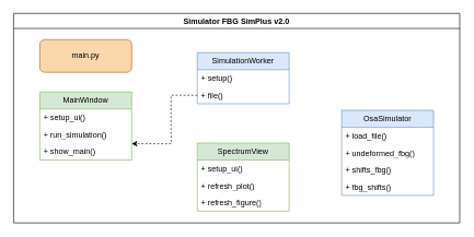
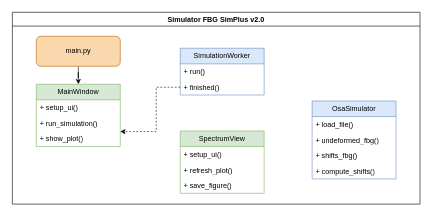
- <mxCell id="14" value="+ setup()" style="text;strokeColor=none;fillColor=none;align=left;verticalAlign=top;spacingLeft=4;spacingRight=4;overflow=hidden;rotatable=0;points=[[0,0.5],[1,0.5]];portConstraint=eastwest;whiteSpace=wrap;html=1;" vertex="1" parent="13"><mxGeometry y="26" width="140" height="26" as="geometry" /></mxCell>
+ <mxCell id="14" value="+ run()" style="text;strokeColor=none;fillColor=none;align=left;verticalAlign=top;spacingLeft=4;spacingRight=4;overflow=hidden;rotatable=0;points=[[0,0.5],[1,0.5]];portConstraint=eastwest;whiteSpace=wrap;html=1;" vertex="1" parent="13"><mxGeometry y="26" width="140" height="26" as="geometry" /></mxCell>
+ <mxCell id="3" style="edgeStyle=orthogonalEdgeStyle;rounded=0;orthogonalLoop=1;jettySize=auto;html=1;exitX=0.5;exitY=1;exitDx=0;exitDy=0;" edge="1" parent="2" source="4" target="5"><mxGeometry relative="1" as="geometry" /></mxCell>
- <mxCell id="15" value="+ file()" style="text;strokeColor=none;fillColor=none;align=left;verticalAlign=top;spacingLeft=4;spacingRight=4;overflow=hidden;rotatable=0;points=[[0,0.5],[1,0.5]];portConstraint=eastwest;whiteSpace=wrap;html=1;" vertex="1" parent="13"><mxGeometry y="52" width="140" height="26" as="geometry" /></mxCell>
+ <mxCell id="15" value="+ finished()" style="text;strokeColor=none;fillColor=none;align=left;verticalAlign=top;spacingLeft=4;spacingRight=4;overflow=hidden;rotatable=0;points=[[0,0.5],[1,0.5]];portConstraint=eastwest;whiteSpace=wrap;html=1;" vertex="1" parent="13"><mxGeometry y="52" width="140" height="26" as="geometry" /></mxCell>
- <mxCell id="8" value="+ show_main()" style="text;strokeColor=none;fillColor=none;align=left;verticalAlign=top;spacingLeft=4;spacingRight=4;overflow=hidden;rotatable=0;points=[[0,0.5],[1,0.5]];portConstraint=eastwest;whiteSpace=wrap;html=1;" vertex="1" parent="5"><mxGeometry y="78" width="140" height="26" as="geometry" /></mxCell>
+ <mxCell id="8" value="+ show_plot()" style="text;strokeColor=none;fillColor=none;align=left;verticalAlign=top;spacingLeft=4;spacingRight=4;overflow=hidden;rotatable=0;points=[[0,0.5],[1,0.5]];portConstraint=eastwest;whiteSpace=wrap;html=1;" vertex="1" parent="5"><mxGeometry y="78" width="140" height="26" as="geometry" /></mxCell>
- <mxCell id="20" value="+ fbg_shifts()" style="text;strokeColor=none;fillColor=none;align=left;verticalAlign=top;spacingLeft=4;spacingRight=4;overflow=hidden;rotatable=0;points=[[0,0.5],[1,0.5]];portConstraint=eastwest;whiteSpace=wrap;html=1;" vertex="1" parent="16"><mxGeometry y="104" width="140" height="26" as="geometry" /></mxCell>
+ <mxCell id="20" value="+ compute_shifts()" style="text;strokeColor=none;fillColor=none;align=left;verticalAlign=top;spacingLeft=4;spacingRight=4;overflow=hidden;rotatable=0;points=[[0,0.5],[1,0.5]];portConstraint=eastwest;whiteSpace=wrap;html=1;" vertex="1" parent="16"><mxGeometry y="104" width="140" height="26" as="geometry" /></mxCell>
- <mxCell id="12" value="+ refresh_figure()" style="text;strokeColor=none;fillColor=none;align=left;verticalAlign=top;spacingLeft=4;spacingRight=4;overflow=hidden;rotatable=0;points=[[0,0.5],[1,0.5]];portConstraint=eastwest;whiteSpace=wrap;html=1;" vertex="1" parent="9"><mxGeometry y="78" width="140" height="26" as="geometry" /></mxCell>
+ <mxCell id="12" value="+ save_figure()" style="text;strokeColor=none;fillColor=none;align=left;verticalAlign=top;spacingLeft=4;spacingRight=4;overflow=hidden;rotatable=0;points=[[0,0.5],[1,0.5]];portConstraint=eastwest;whiteSpace=wrap;html=1;" vertex="1" parent="9"><mxGeometry y="78" width="140" height="26" as="geometry" /></mxCell>
